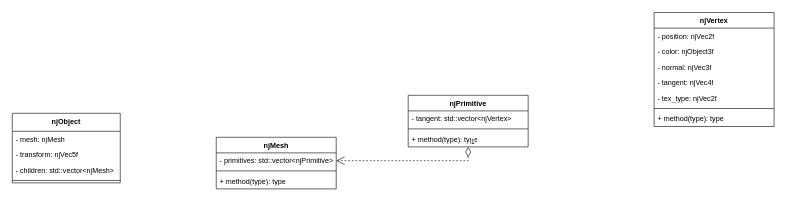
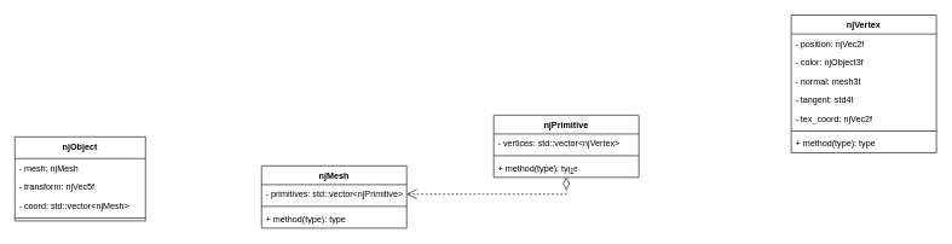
- <mxCell id="13" value="- normal: njVec3f" style="text;strokeColor=none;fillColor=none;align=left;verticalAlign=top;spacingLeft=4;spacingRight=4;overflow=hidden;rotatable=0;points=[[0,0.5],[1,0.5]];portConstraint=eastwest;whiteSpace=wrap;html=1;" vertex="1" parent="10"><mxGeometry y="78" width="200" height="26" as="geometry" /></mxCell>
+ <mxCell id="13" value="- normal: mesh3f" style="text;strokeColor=none;fillColor=none;align=left;verticalAlign=top;spacingLeft=4;spacingRight=4;overflow=hidden;rotatable=0;points=[[0,0.5],[1,0.5]];portConstraint=eastwest;whiteSpace=wrap;html=1;" vertex="1" parent="10"><mxGeometry y="78" width="200" height="26" as="geometry" /></mxCell>
- <mxCell id="14" value="- tangent: njVec4f" style="text;strokeColor=none;fillColor=none;align=left;verticalAlign=top;spacingLeft=4;spacingRight=4;overflow=hidden;rotatable=0;points=[[0,0.5],[1,0.5]];portConstraint=eastwest;whiteSpace=wrap;html=1;" vertex="1" parent="10"><mxGeometry y="104" width="200" height="26" as="geometry" /></mxCell>
+ <mxCell id="14" value="- tangent: std4f" style="text;strokeColor=none;fillColor=none;align=left;verticalAlign=top;spacingLeft=4;spacingRight=4;overflow=hidden;rotatable=0;points=[[0,0.5],[1,0.5]];portConstraint=eastwest;whiteSpace=wrap;html=1;" vertex="1" parent="10"><mxGeometry y="104" width="200" height="26" as="geometry" /></mxCell>
- <mxCell id="15" value="- tex_type: njVec2f" style="text;strokeColor=none;fillColor=none;align=left;verticalAlign=top;spacingLeft=4;spacingRight=4;overflow=hidden;rotatable=0;points=[[0,0.5],[1,0.5]];portConstraint=eastwest;whiteSpace=wrap;html=1;" vertex="1" parent="10"><mxGeometry y="130" width="200" height="26" as="geometry" /></mxCell>
+ <mxCell id="15" value="- tex_coord: njVec2f" style="text;strokeColor=none;fillColor=none;align=left;verticalAlign=top;spacingLeft=4;spacingRight=4;overflow=hidden;rotatable=0;points=[[0,0.5],[1,0.5]];portConstraint=eastwest;whiteSpace=wrap;html=1;" vertex="1" parent="10"><mxGeometry y="130" width="200" height="26" as="geometry" /></mxCell>
- <mxCell id="7" value="- tangent: std::vector&amp;lt;njVertex&amp;gt;" style="text;strokeColor=none;fillColor=none;align=left;verticalAlign=top;spacingLeft=4;spacingRight=4;overflow=hidden;rotatable=0;points=[[0,0.5],[1,0.5]];portConstraint=eastwest;whiteSpace=wrap;html=1;" vertex="1" parent="6"><mxGeometry y="26" width="200" height="26" as="geometry" /></mxCell>
+ <mxCell id="7" value="- vertices: std::vector&amp;lt;njVertex&amp;gt;" style="text;strokeColor=none;fillColor=none;align=left;verticalAlign=top;spacingLeft=4;spacingRight=4;overflow=hidden;rotatable=0;points=[[0,0.5],[1,0.5]];portConstraint=eastwest;whiteSpace=wrap;html=1;" vertex="1" parent="6"><mxGeometry y="26" width="200" height="26" as="geometry" /></mxCell>
- <mxCell id="21" value="- children: std::vector&amp;lt;njMesh&amp;gt;" style="text;strokeColor=none;fillColor=none;align=left;verticalAlign=top;spacingLeft=4;spacingRight=4;overflow=hidden;rotatable=0;points=[[0,0.5],[1,0.5]];portConstraint=eastwest;whiteSpace=wrap;html=1;" vertex="1" parent="18"><mxGeometry y="82" width="180" height="26" as="geometry" /></mxCell>
+ <mxCell id="21" value="- coord: std::vector&amp;lt;njMesh&amp;gt;" style="text;strokeColor=none;fillColor=none;align=left;verticalAlign=top;spacingLeft=4;spacingRight=4;overflow=hidden;rotatable=0;points=[[0,0.5],[1,0.5]];portConstraint=eastwest;whiteSpace=wrap;html=1;" vertex="1" parent="18"><mxGeometry y="82" width="180" height="26" as="geometry" /></mxCell>
